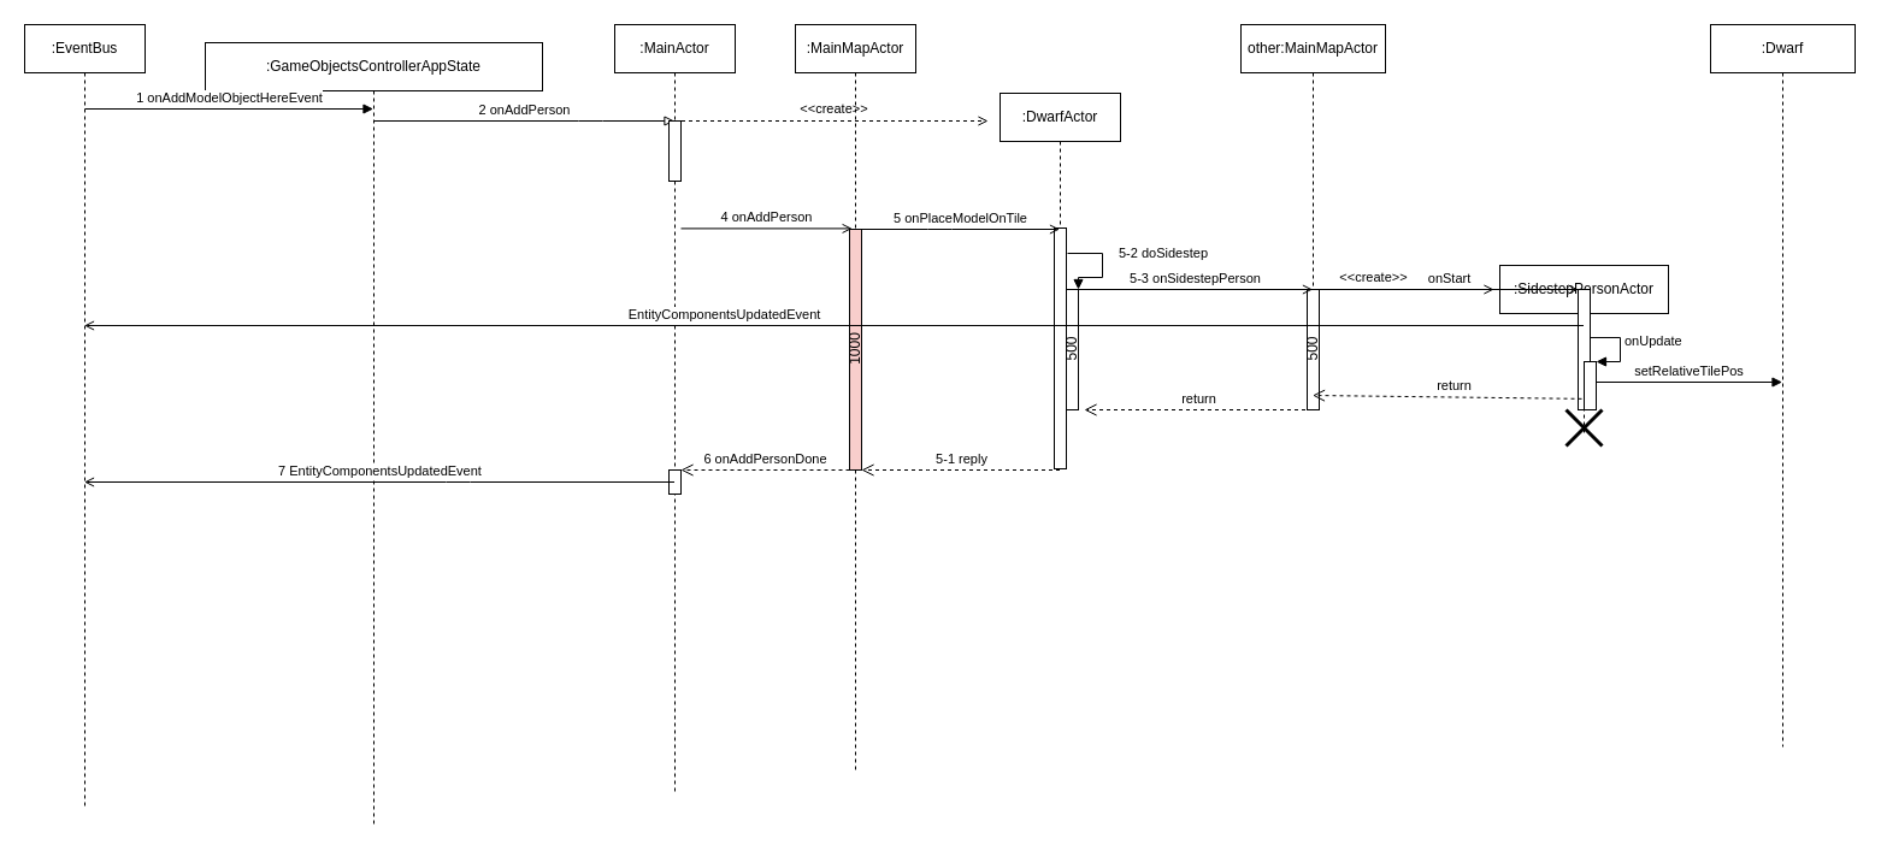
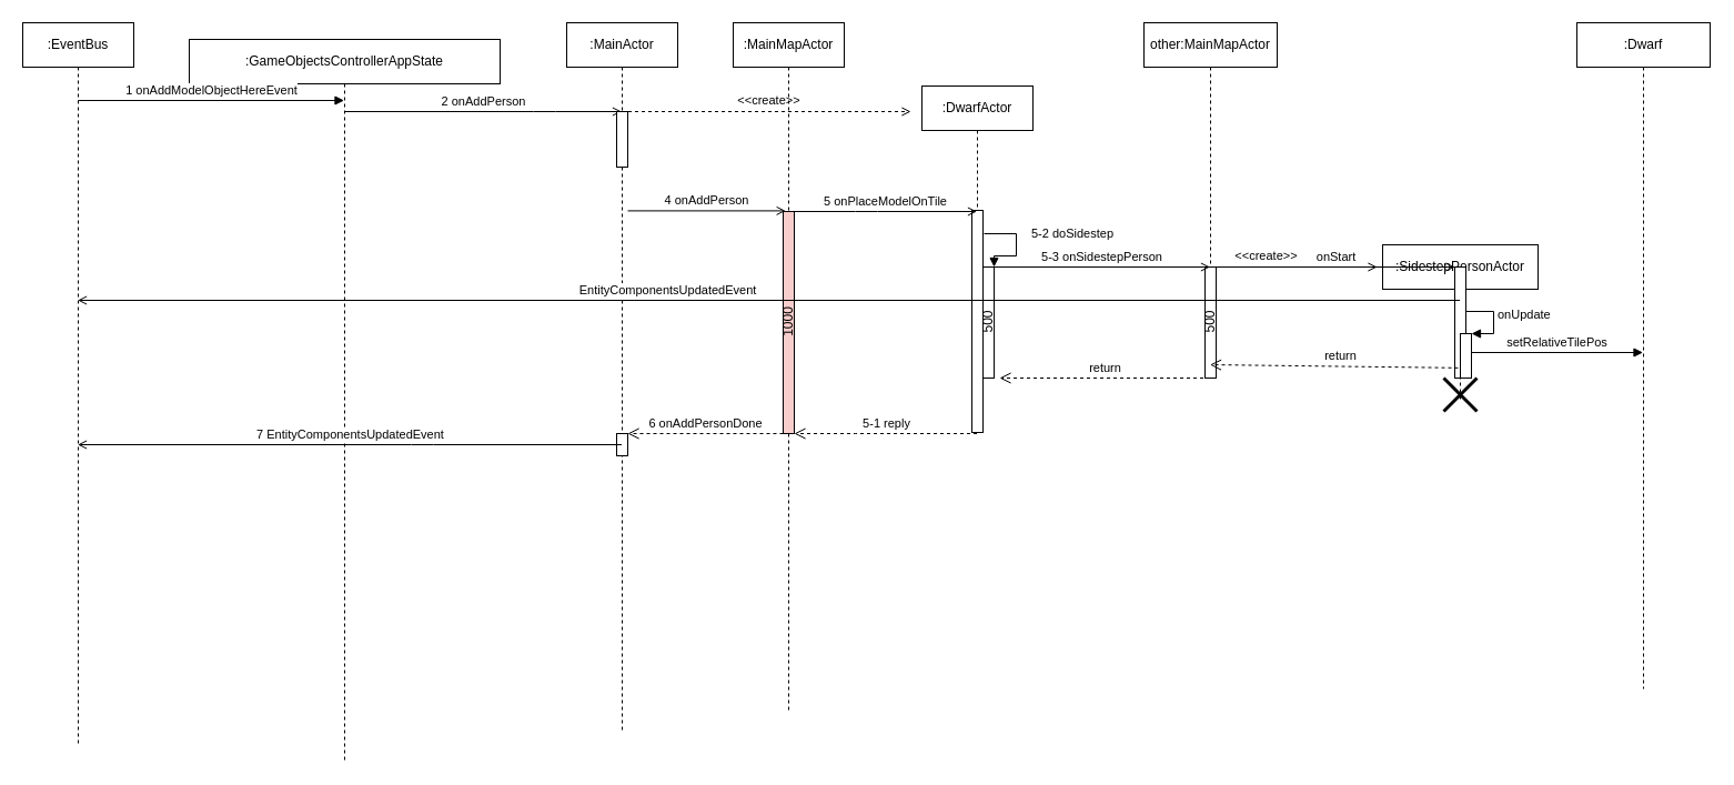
- <mxCell id="10" value="2 onAddPerson" style="html=1;verticalAlign=bottom;endArrow=block;endFill=0;" parent="1" source="4" target="8" edge="1"><mxGeometry width="80" relative="1" as="geometry"><mxPoint x="360" y="90" as="sourcePoint" /><mxPoint x="440" y="90" as="targetPoint" /><Array as="points"><mxPoint x="490" y="100" /></Array></mxGeometry></mxCell>
+ <mxCell id="10" value="2 onAddPerson" style="html=1;verticalAlign=bottom;endArrow=open;endFill=0;" parent="1" source="4" target="8" edge="1"><mxGeometry width="80" relative="1" as="geometry"><mxPoint x="360" y="90" as="sourcePoint" /><mxPoint x="440" y="90" as="targetPoint" /><Array as="points"><mxPoint x="490" y="100" /></Array></mxGeometry></mxCell>
